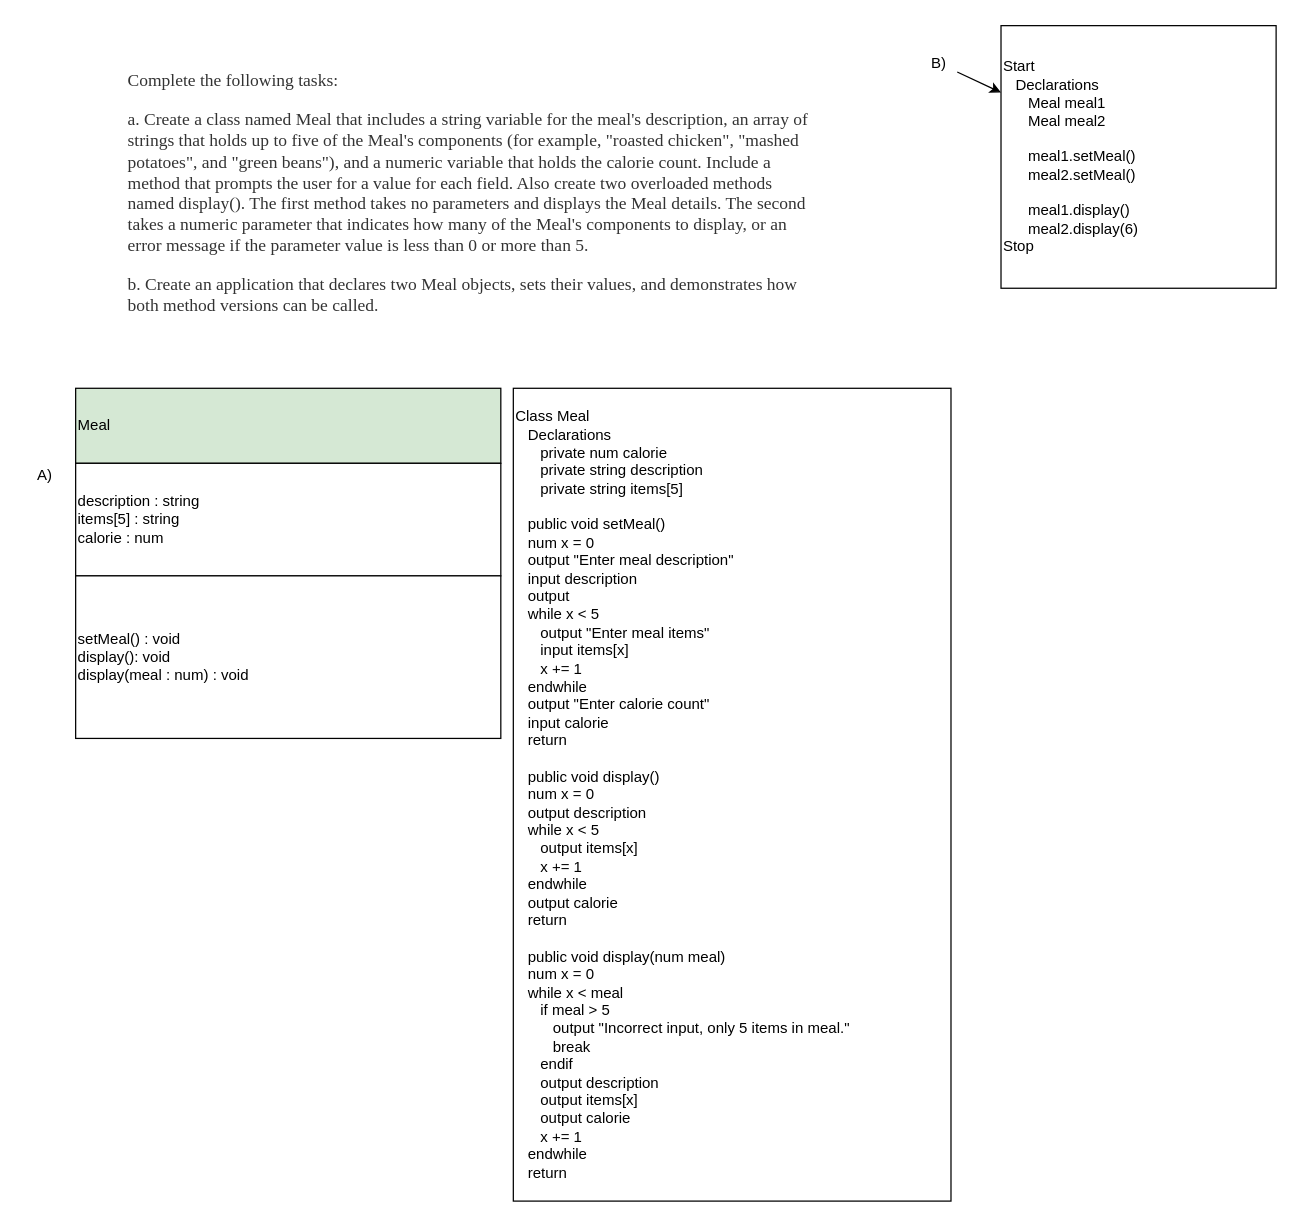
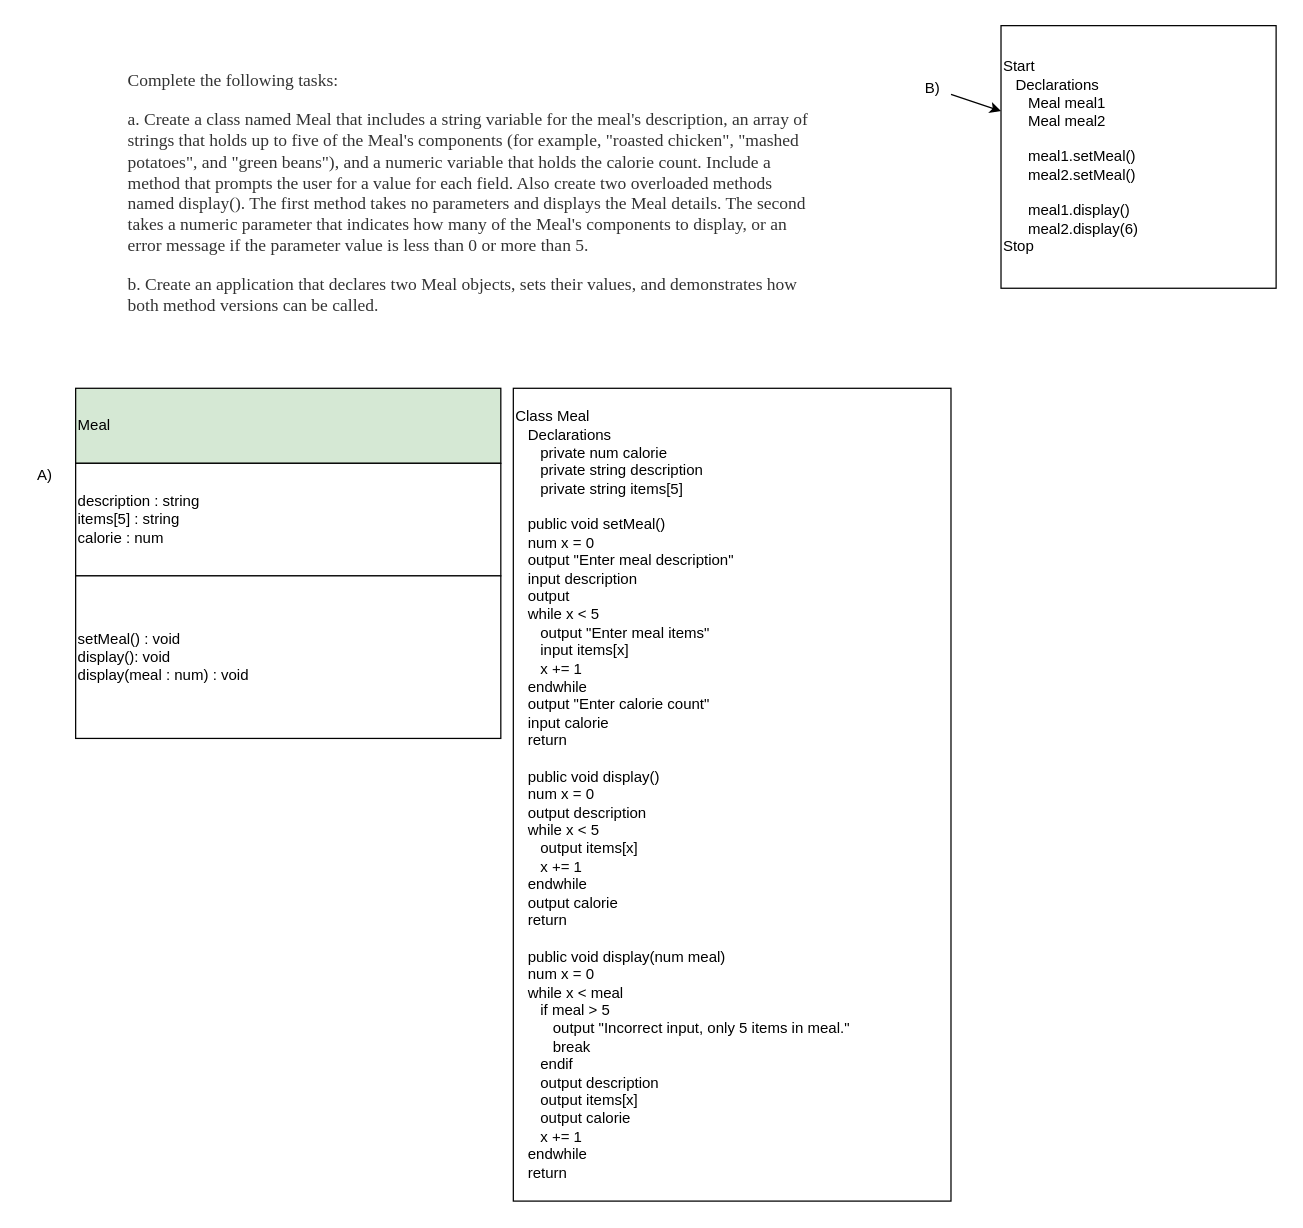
- <mxCell id="9" value="B)" style="text;html=1;align=center;verticalAlign=middle;resizable=0;points=[];autosize=1;strokeColor=none;fillColor=none;" vertex="1" parent="1"><mxGeometry x="735" y="40" width="30" height="20" as="geometry" /></mxCell>
+ <mxCell id="9" value="B)" style="text;html=1;align=center;verticalAlign=middle;resizable=0;points=[];autosize=1;strokeColor=none;fillColor=none;" vertex="1" parent="1"><mxGeometry x="730" y="60" width="30" height="20" as="geometry" /></mxCell>
